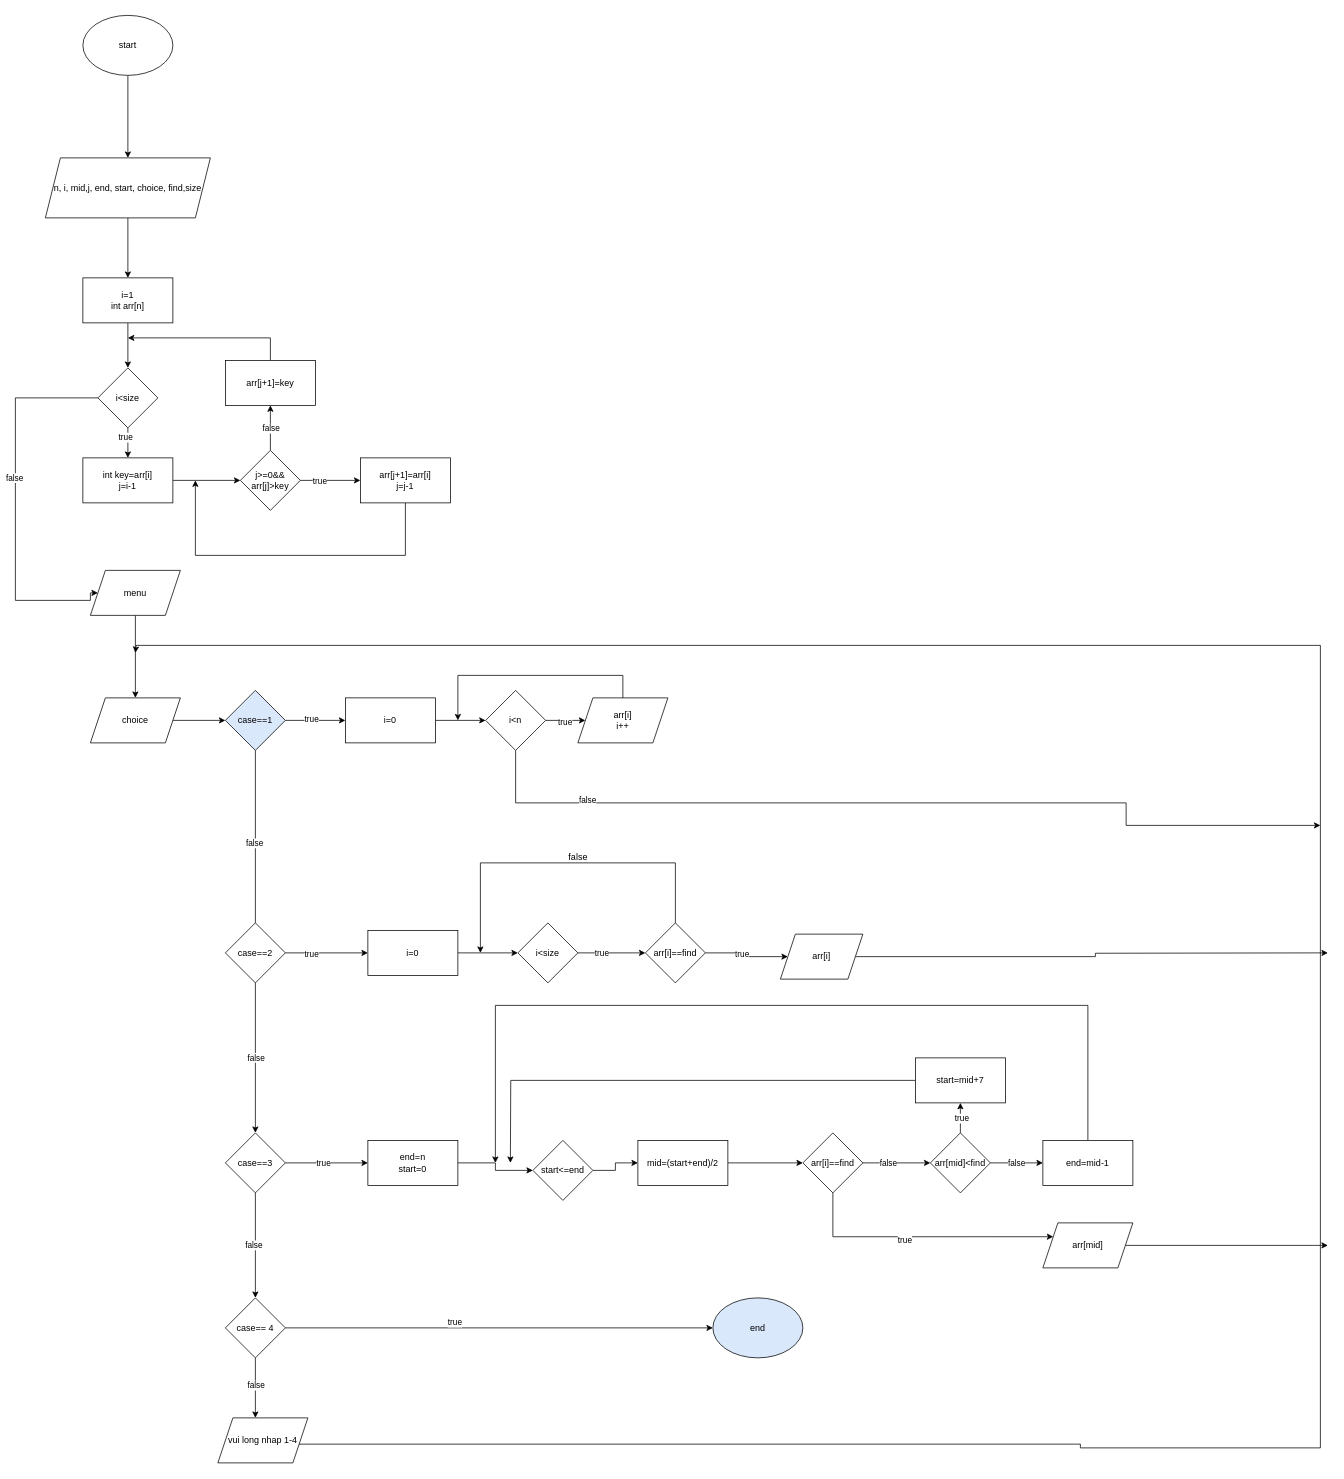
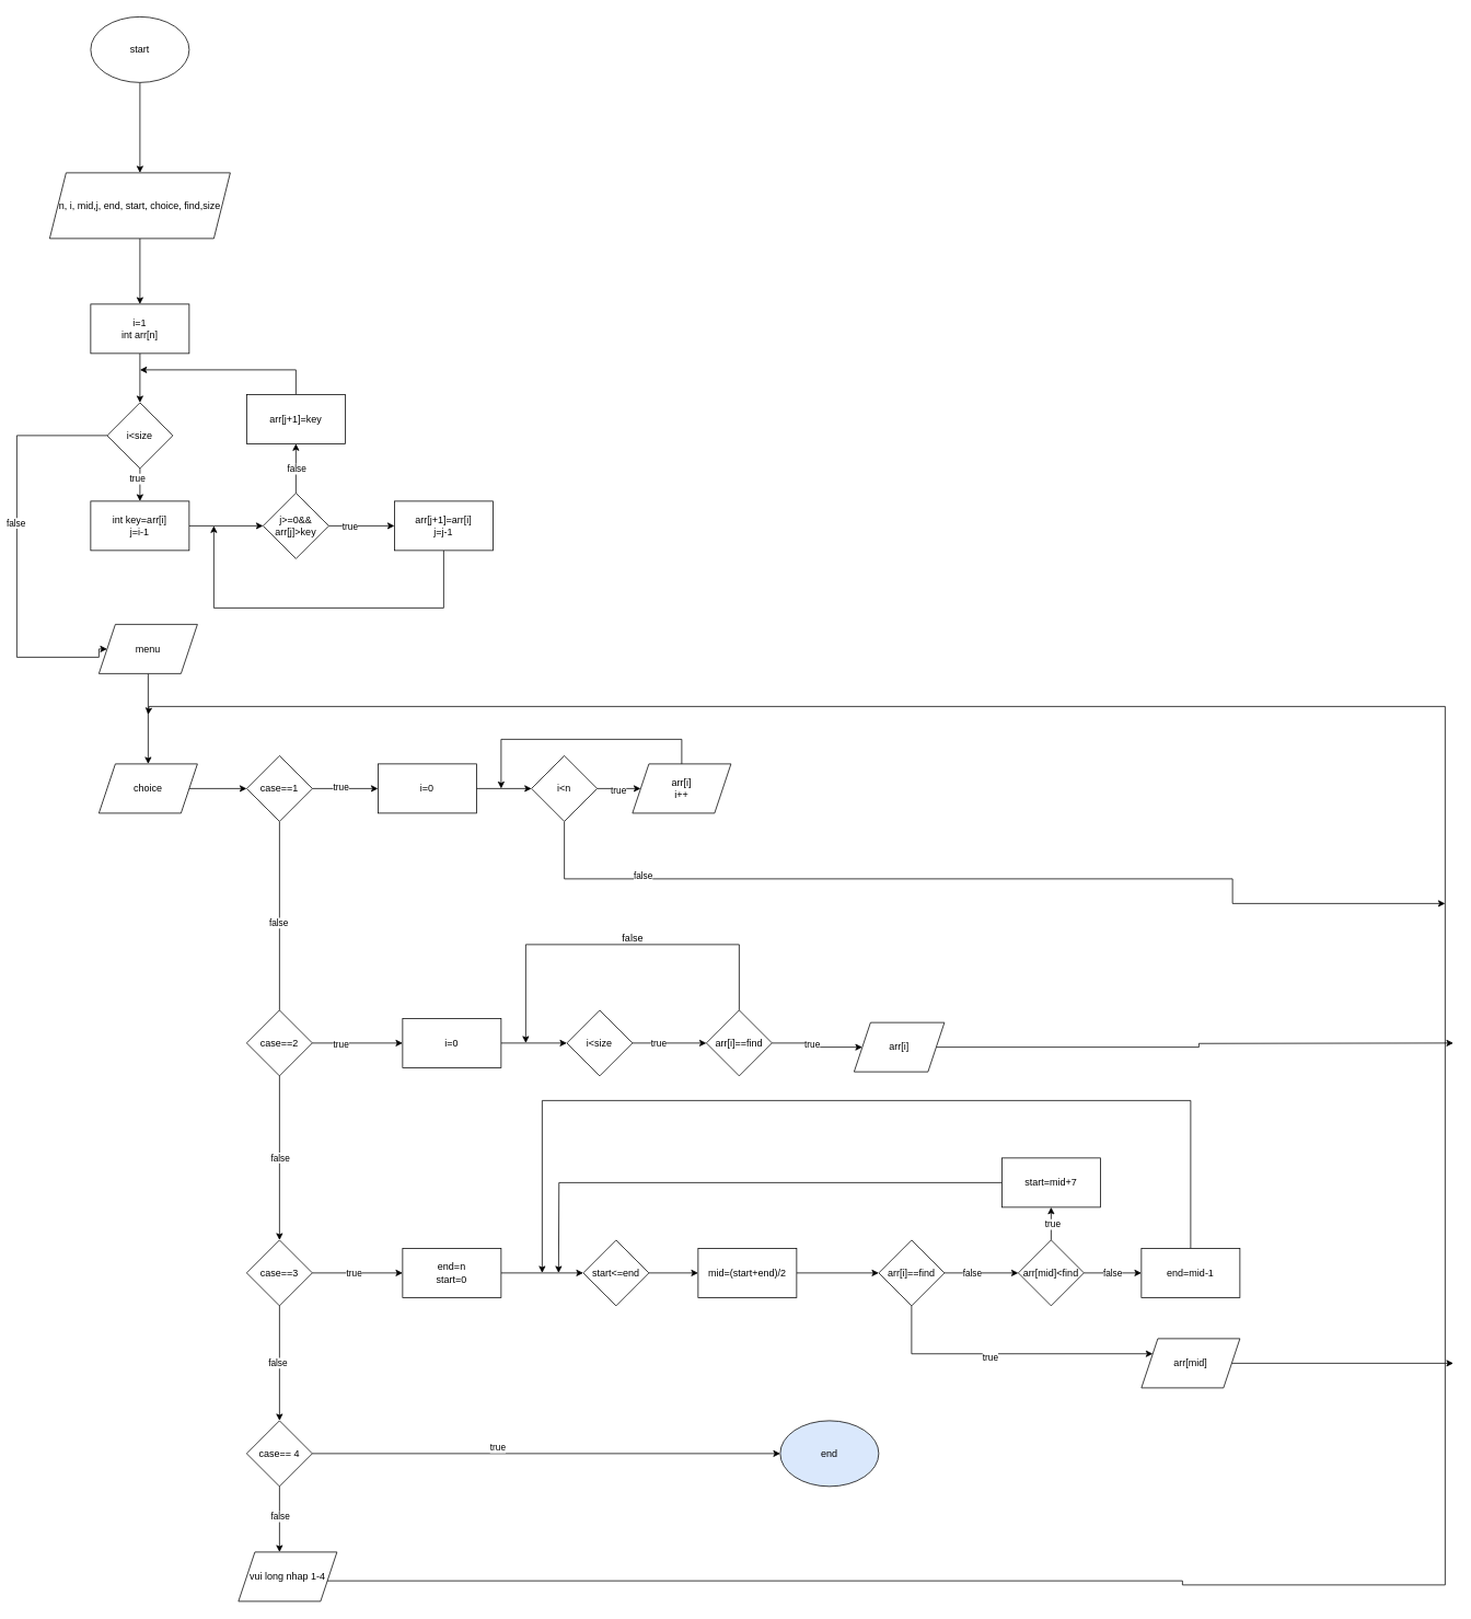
- <mxCell id="32" value="case==1" style="rhombus;whiteSpace=wrap;html=1;fillColor=#dae8fc;" parent="1" vertex="1"><mxGeometry x="300" y="920" width="80" height="80" as="geometry" /></mxCell>
+ <mxCell id="32" value="case==1" style="rhombus;whiteSpace=wrap;html=1;" parent="1" vertex="1"><mxGeometry x="300" y="920" width="80" height="80" as="geometry" /></mxCell>
- <mxCell id="66" value="start&amp;lt;=end" style="rhombus;whiteSpace=wrap;html=1;" parent="1" vertex="1"><mxGeometry x="710" y="1520" width="80" height="80" as="geometry" /></mxCell>
+ <mxCell id="66" value="start&amp;lt;=end" style="rhombus;whiteSpace=wrap;html=1;" parent="1" vertex="1"><mxGeometry x="710" y="1510" width="80" height="80" as="geometry" /></mxCell>
